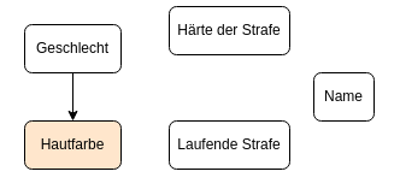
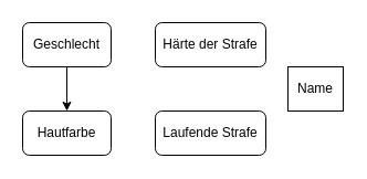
- <mxCell id="5" value="Härte der Strafe" style="rounded=1;whiteSpace=wrap;html=1;" parent="1" vertex="1"><mxGeometry x="140" y="5" width="100" height="40" as="geometry" /></mxCell>
+ <mxCell id="5" value="Härte der Strafe" style="rounded=1;whiteSpace=wrap;html=1;" parent="1" vertex="1"><mxGeometry x="140" y="20" width="100" height="40" as="geometry" /></mxCell>
- <mxCell id="7" value="Name" style="rounded=1;whiteSpace=wrap;html=1;" vertex="1" parent="1"><mxGeometry x="260" y="60" width="50" height="40" as="geometry" /></mxCell>
+ <mxCell id="7" value="Name" style="whiteSpace=wrap;html=1;rounded=0;" vertex="1" parent="1"><mxGeometry x="260" y="60" width="50" height="40" as="geometry" /></mxCell>
- <mxCell id="4" value="Hautfarbe" style="rounded=1;whiteSpace=wrap;html=1;fillColor=#ffe6cc;" parent="1" vertex="1"><mxGeometry x="20" y="100" width="80" height="40" as="geometry" /></mxCell>
+ <mxCell id="4" value="Hautfarbe" style="rounded=1;whiteSpace=wrap;html=1;" parent="1" vertex="1"><mxGeometry x="20" y="100" width="80" height="40" as="geometry" /></mxCell>
